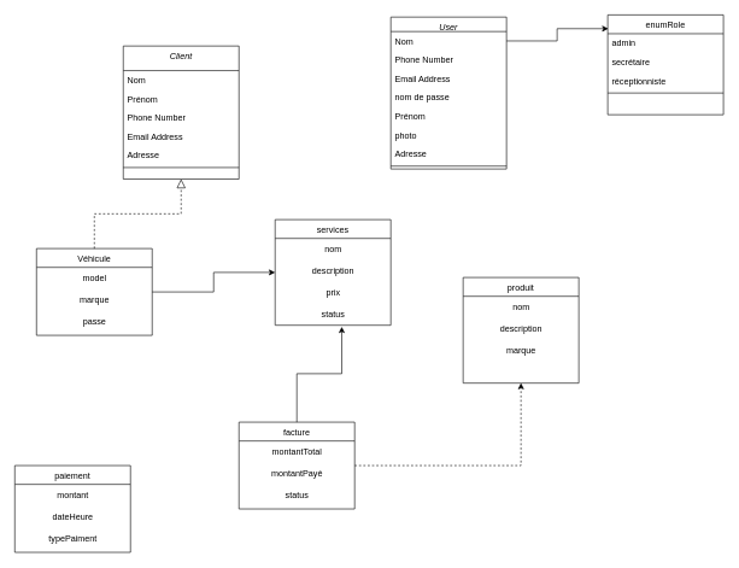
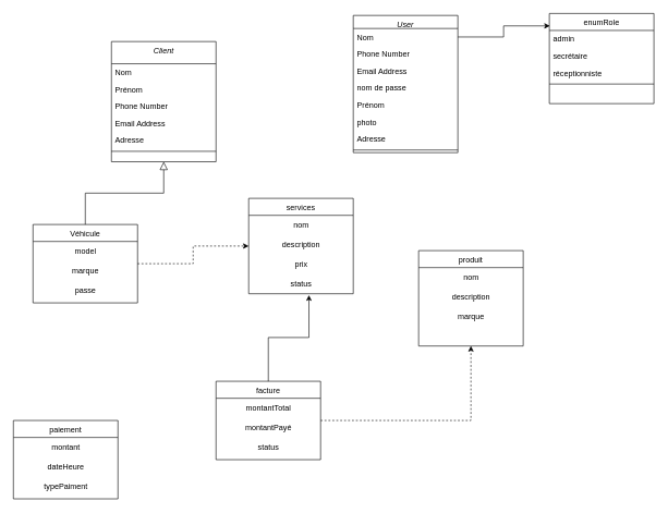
- <mxCell id="16" value="" style="endArrow=block;endSize=10;endFill=0;shadow=0;strokeWidth=1;rounded=0;curved=0;edgeStyle=elbowEdgeStyle;elbow=vertical;entryX=0.5;entryY=1;entryDx=0;entryDy=0;dashed=1;" parent="1" source="12" target="32" edge="1"><mxGeometry width="160" relative="1" as="geometry"><mxPoint x="460" y="386" as="sourcePoint" /><mxPoint x="560" y="284" as="targetPoint" /></mxGeometry></mxCell>
+ <mxCell id="16" value="" style="endArrow=block;endSize=10;endFill=0;shadow=0;strokeWidth=1;rounded=0;curved=0;edgeStyle=elbowEdgeStyle;elbow=vertical;entryX=0.5;entryY=1;entryDx=0;entryDy=0;" parent="1" source="12" target="32" edge="1"><mxGeometry width="160" relative="1" as="geometry"><mxPoint x="460" y="386" as="sourcePoint" /><mxPoint x="560" y="284" as="targetPoint" /></mxGeometry></mxCell>
- <mxCell id="11" value="" style="edgeStyle=orthogonalEdgeStyle;rounded=0;orthogonalLoop=1;jettySize=auto;html=1;" edge="1" parent="1" source="12" target="23"><mxGeometry relative="1" as="geometry" /></mxCell>
+ <mxCell id="11" value="" style="edgeStyle=orthogonalEdgeStyle;rounded=0;orthogonalLoop=1;jettySize=auto;html=1;dashed=1;" edge="1" parent="1" source="12" target="23"><mxGeometry relative="1" as="geometry" /></mxCell>
